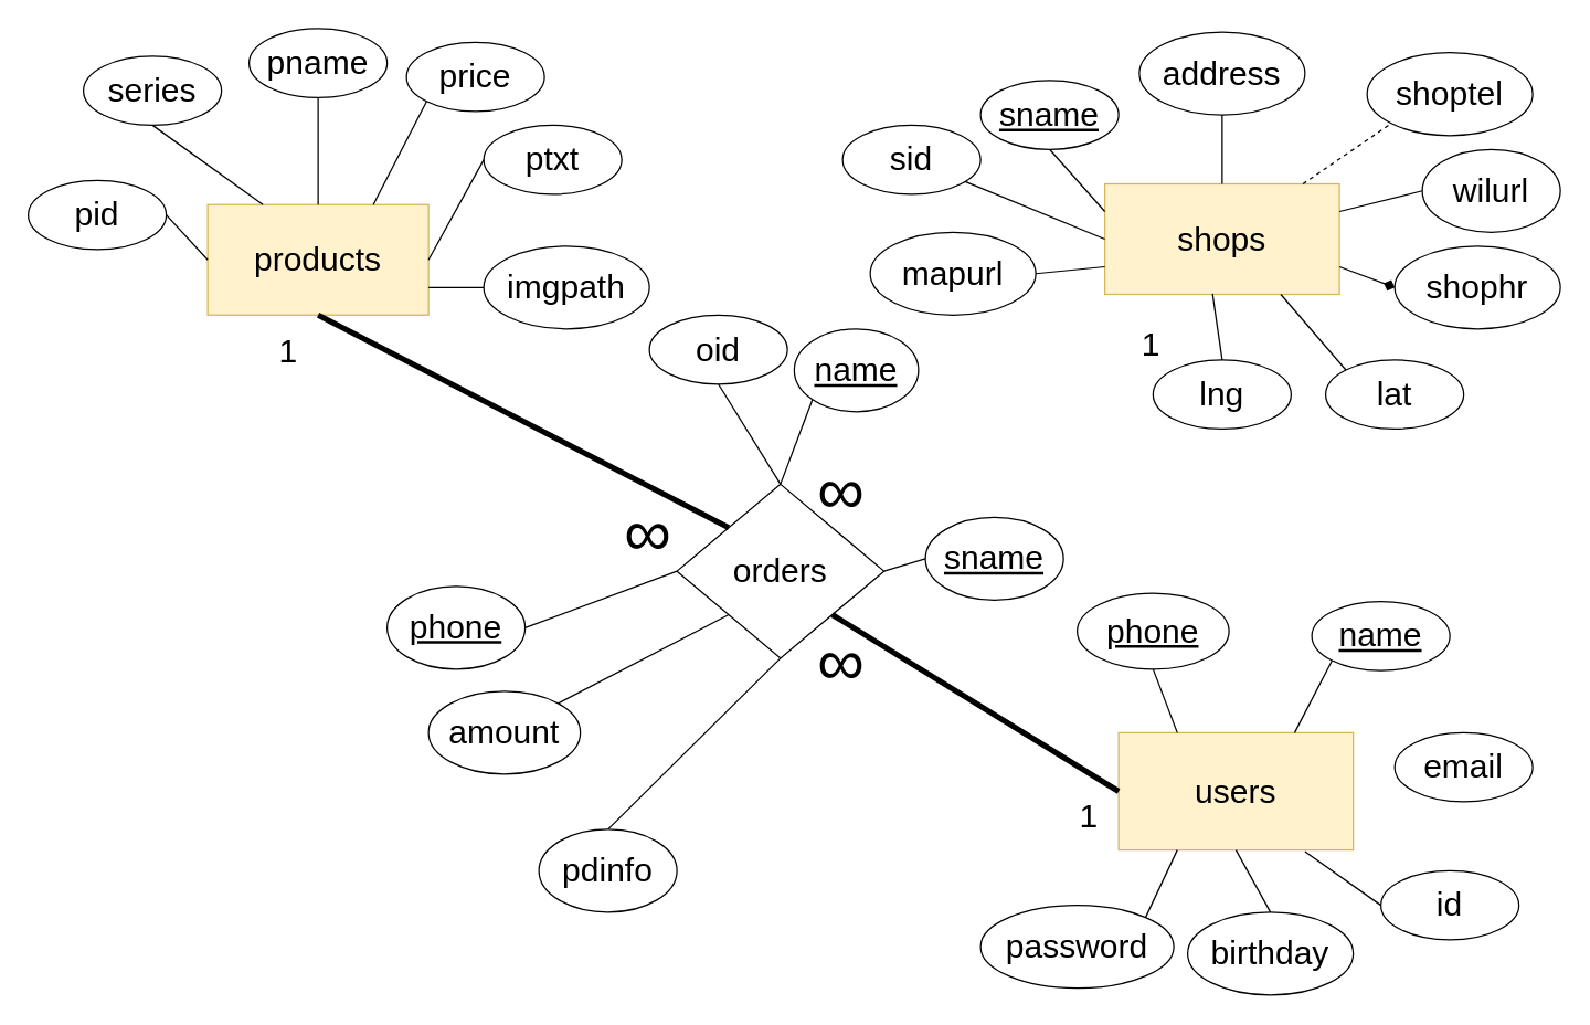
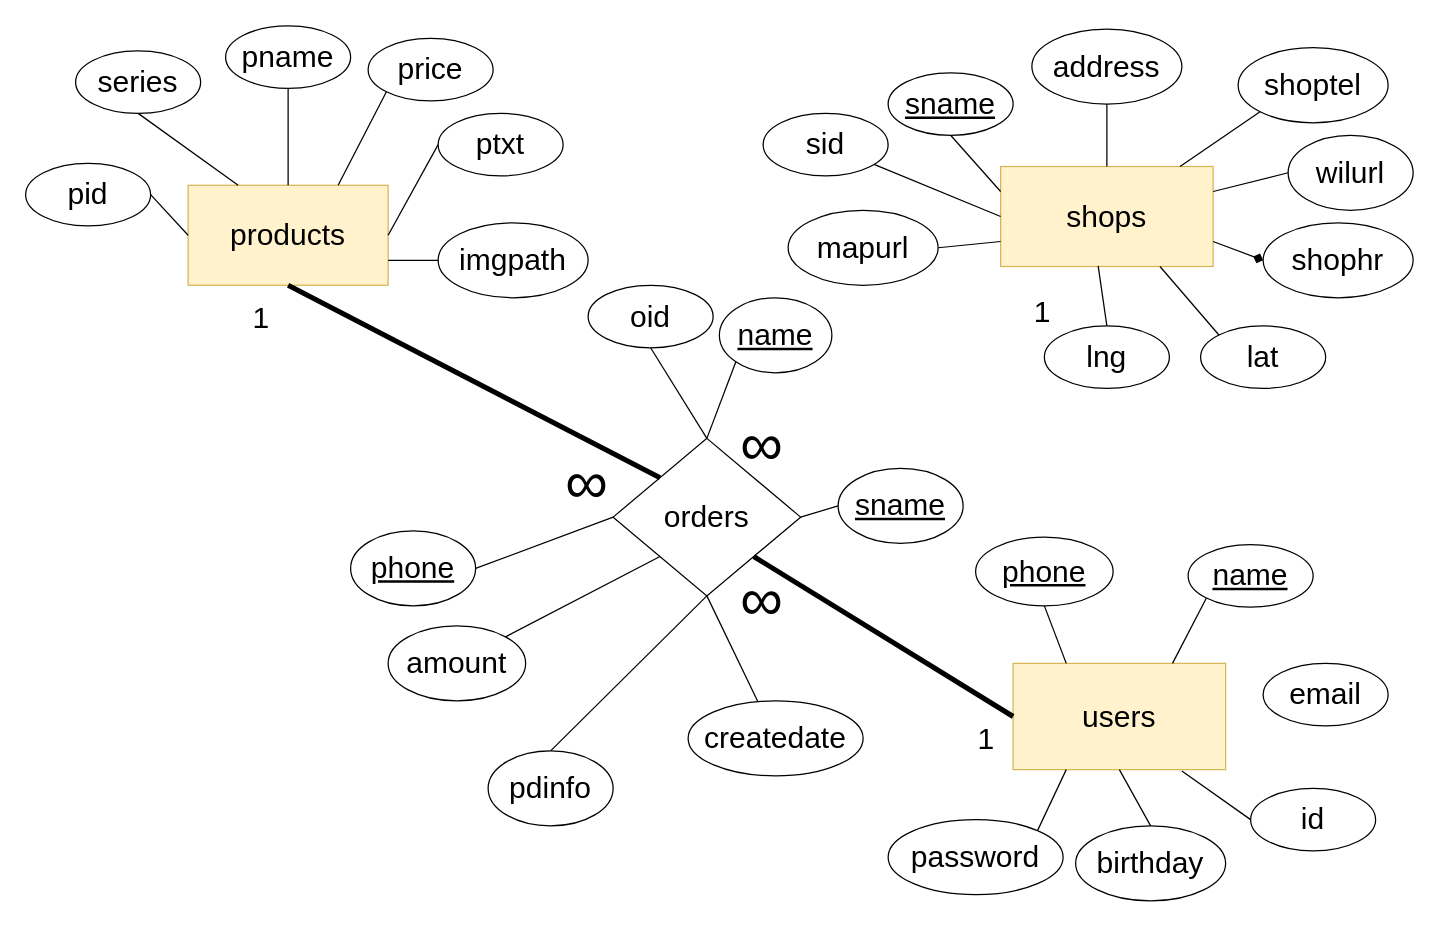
- <mxCell id="30" value="" style="endArrow=none;html=1;rounded=0;entryX=0;entryY=1;entryDx=0;entryDy=0;dashed=1;" parent="1" source="15" target="19" edge="1"><mxGeometry width="50" height="50" relative="1" as="geometry"><mxPoint x="1020" y="137.5" as="sourcePoint" /><mxPoint x="990" y="132.5" as="targetPoint" /></mxGeometry></mxCell>
+ <mxCell id="30" value="" style="endArrow=none;html=1;rounded=0;entryX=0;entryY=1;entryDx=0;entryDy=0;" parent="1" source="15" target="19" edge="1"><mxGeometry width="50" height="50" relative="1" as="geometry"><mxPoint x="1020" y="137.5" as="sourcePoint" /><mxPoint x="990" y="132.5" as="targetPoint" /></mxGeometry></mxCell>
+ <mxCell id="62" value="" style="endArrow=none;html=1;rounded=0;exitX=0.5;exitY=1;exitDx=0;exitDy=0;" edge="1" parent="1" source="52" target="51"><mxGeometry width="50" height="50" relative="1" as="geometry"><mxPoint x="570" y="480" as="sourcePoint" /><mxPoint x="610" y="370" as="targetPoint" /></mxGeometry></mxCell>
+ <mxCell id="51" value="&lt;font style=&quot;font-size: 24px;&quot;&gt;createdate&lt;/font&gt;" style="ellipse;whiteSpace=wrap;html=1;" parent="1" vertex="1"><mxGeometry x="550" y="560" width="140" height="60" as="geometry" /></mxCell>
